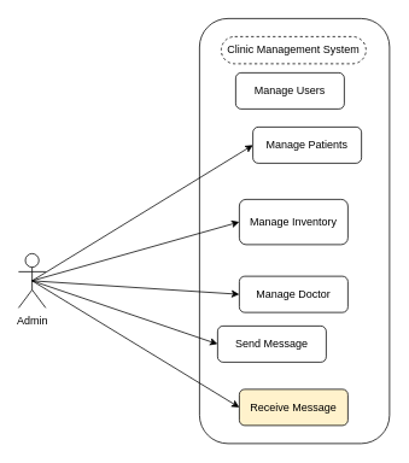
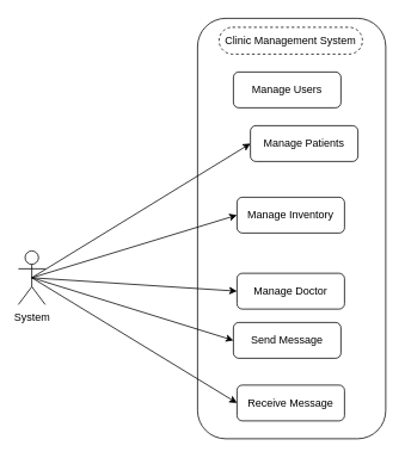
- <mxCell id="13" value="Clinic Management System" style="rounded=1;whiteSpace=wrap;html=1;dashed=1;arcSize=50;labelBackgroundColor=none;" vertex="1" parent="1"><mxGeometry x="244" y="40" width="160" height="30" as="geometry" /></mxCell>
+ <mxCell id="13" value="Clinic Management System" style="rounded=1;whiteSpace=wrap;html=1;dashed=1;arcSize=50;labelBackgroundColor=none;" vertex="1" parent="1"><mxGeometry x="244" y="30" width="160" height="30" as="geometry" /></mxCell>
- <mxCell id="11" value="Manage Inventory" style="rounded=1;whiteSpace=wrap;html=1;labelBackgroundColor=none;" vertex="1" parent="1"><mxGeometry x="264" y="220" width="120" height="50" as="geometry" /></mxCell>
+ <mxCell id="11" value="Manage Inventory" style="rounded=1;whiteSpace=wrap;html=1;labelBackgroundColor=none;" vertex="1" parent="1"><mxGeometry x="264" y="220" width="120" height="40" as="geometry" /></mxCell>
- <mxCell id="7" value="Admin" style="shape=umlActor;verticalLabelPosition=bottom;verticalAlign=top;html=1;outlineConnect=0;labelBackgroundColor=none;" vertex="1" parent="1"><mxGeometry x="20" y="280" width="30" height="60" as="geometry" /></mxCell>
+ <mxCell id="7" value="System" style="shape=umlActor;verticalLabelPosition=bottom;verticalAlign=top;html=1;outlineConnect=0;labelBackgroundColor=none;" vertex="1" parent="1"><mxGeometry x="20" y="280" width="30" height="60" as="geometry" /></mxCell>
- <mxCell id="14" value="Send Message" style="rounded=1;whiteSpace=wrap;html=1;labelBackgroundColor=none;" vertex="1" parent="1"><mxGeometry x="240" y="360" width="120" height="40" as="geometry" /></mxCell>
+ <mxCell id="14" value="Send Message" style="rounded=1;whiteSpace=wrap;html=1;labelBackgroundColor=none;" vertex="1" parent="1"><mxGeometry x="260" y="360" width="120" height="40" as="geometry" /></mxCell>
- <mxCell id="15" value="Receive Message" style="rounded=1;whiteSpace=wrap;html=1;labelBackgroundColor=none;fillColor=#fff2cc;" vertex="1" parent="1"><mxGeometry x="264" y="430" width="120" height="40" as="geometry" /></mxCell>
+ <mxCell id="15" value="Receive Message" style="rounded=1;whiteSpace=wrap;html=1;labelBackgroundColor=none;" vertex="1" parent="1"><mxGeometry x="264" y="430" width="120" height="40" as="geometry" /></mxCell>
